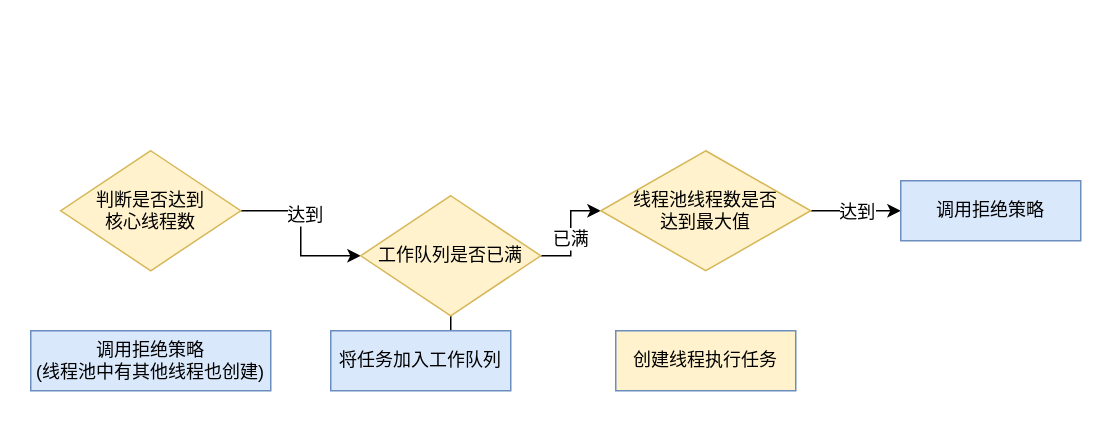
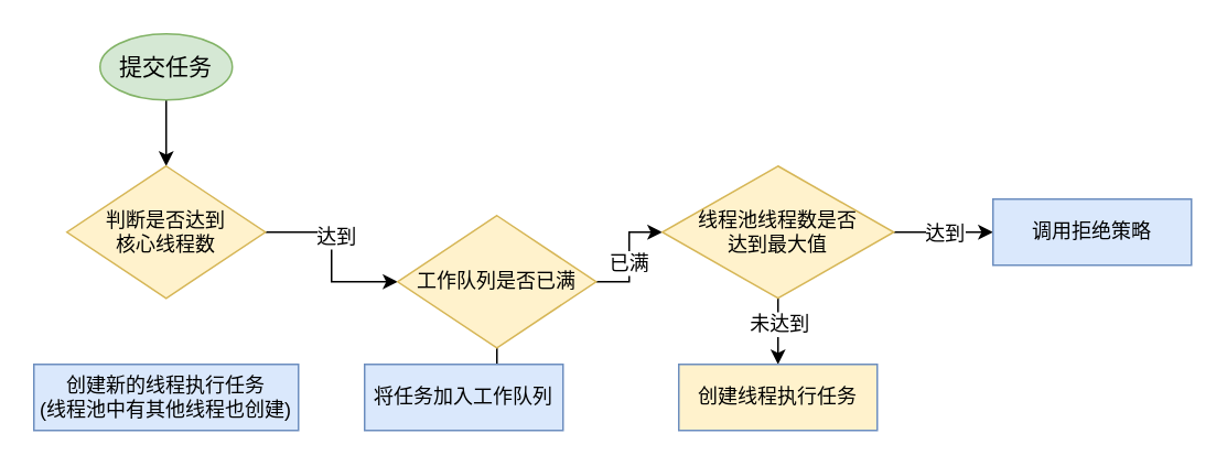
+ <mxCell id="3" value="提交任务" style="ellipse;whiteSpace=wrap;html=1;fontSize=14;fillColor=#d5e8d4;strokeColor=#82b366;" vertex="1" parent="1"><mxGeometry x="60" y="20" width="80" height="40" as="geometry" /></mxCell>
+ <mxCell id="2" value="" style="edgeStyle=orthogonalEdgeStyle;rounded=0;orthogonalLoop=1;jettySize=auto;html=1;fontSize=14;" edge="1" parent="1" source="3" target="6"><mxGeometry relative="1" as="geometry" /></mxCell>
+ <mxCell id="13" value="" style="edgeStyle=orthogonalEdgeStyle;rounded=0;orthogonalLoop=1;jettySize=auto;html=1;fontSize=12;" edge="1" parent="1" source="17" target="19"><mxGeometry relative="1" as="geometry" /></mxCell>
+ <mxCell id="14" value="未达到" style="edgeLabel;html=1;align=center;verticalAlign=middle;resizable=0;points=[];fontSize=12;" vertex="1" connectable="0" parent="13"><mxGeometry x="-0.27" relative="1" as="geometry"><mxPoint as="offset" /></mxGeometry></mxCell>
- <mxCell id="7" value="调用拒绝策略&lt;br&gt;(线程池中有其他线程也创建)" style="whiteSpace=wrap;html=1;fontSize=12;strokeColor=#6c8ebf;fillColor=#dae8fc;" vertex="1" parent="1"><mxGeometry x="20" y="220" width="160" height="40" as="geometry" /></mxCell>
+ <mxCell id="7" value="创建新的线程执行任务&lt;br&gt;(线程池中有其他线程也创建)" style="whiteSpace=wrap;html=1;fontSize=12;strokeColor=#6c8ebf;fillColor=#dae8fc;" vertex="1" parent="1"><mxGeometry x="20" y="220" width="160" height="40" as="geometry" /></mxCell>
